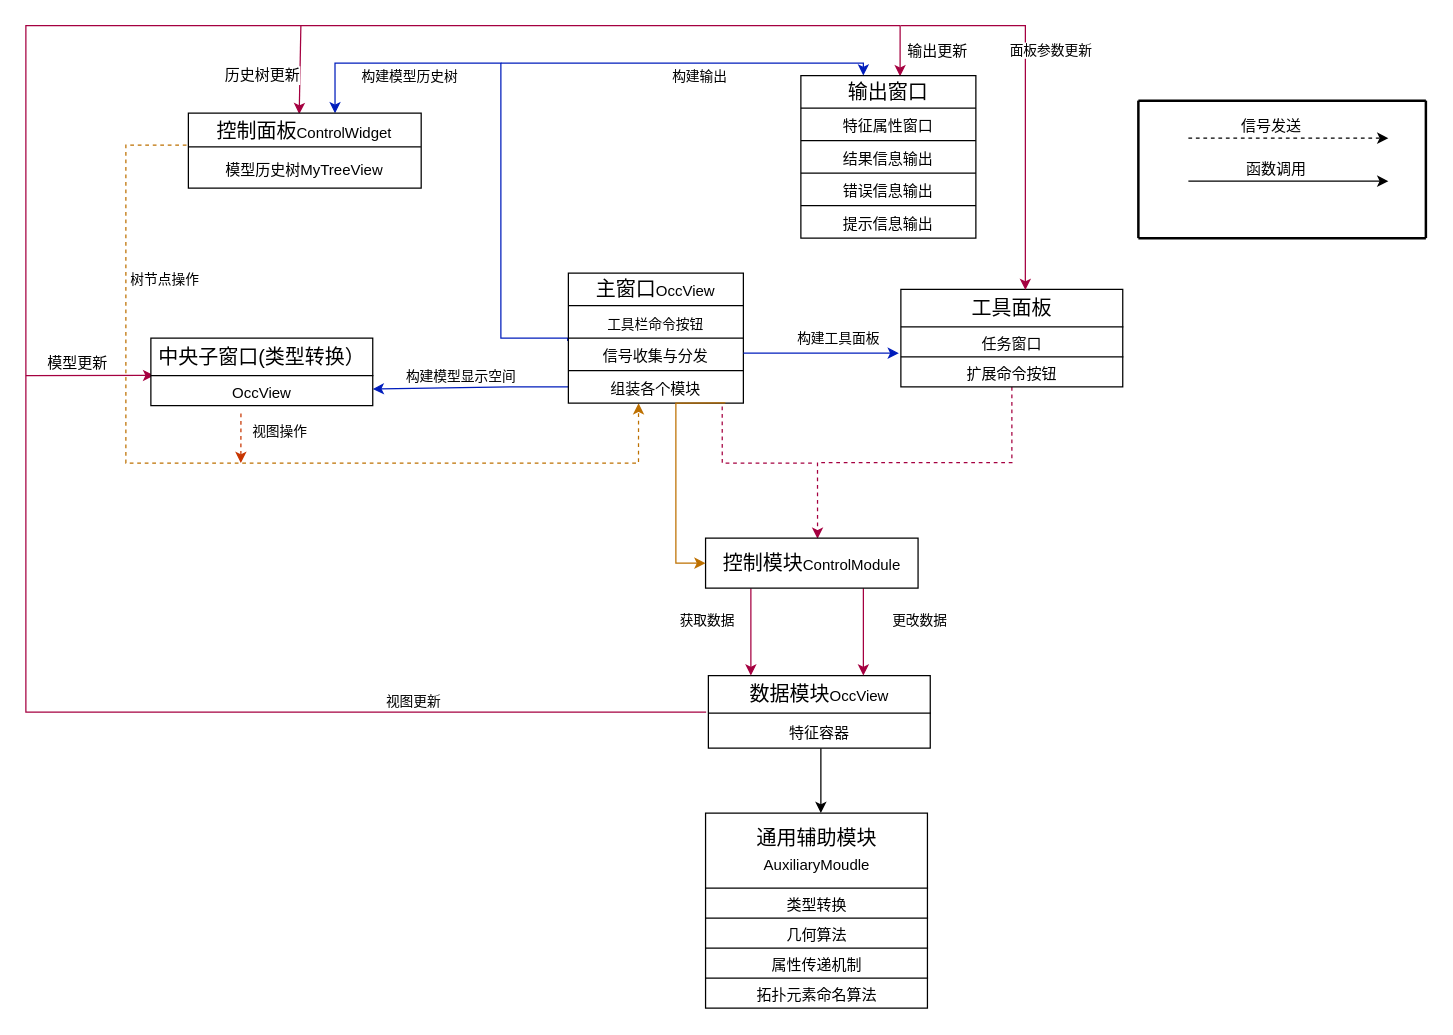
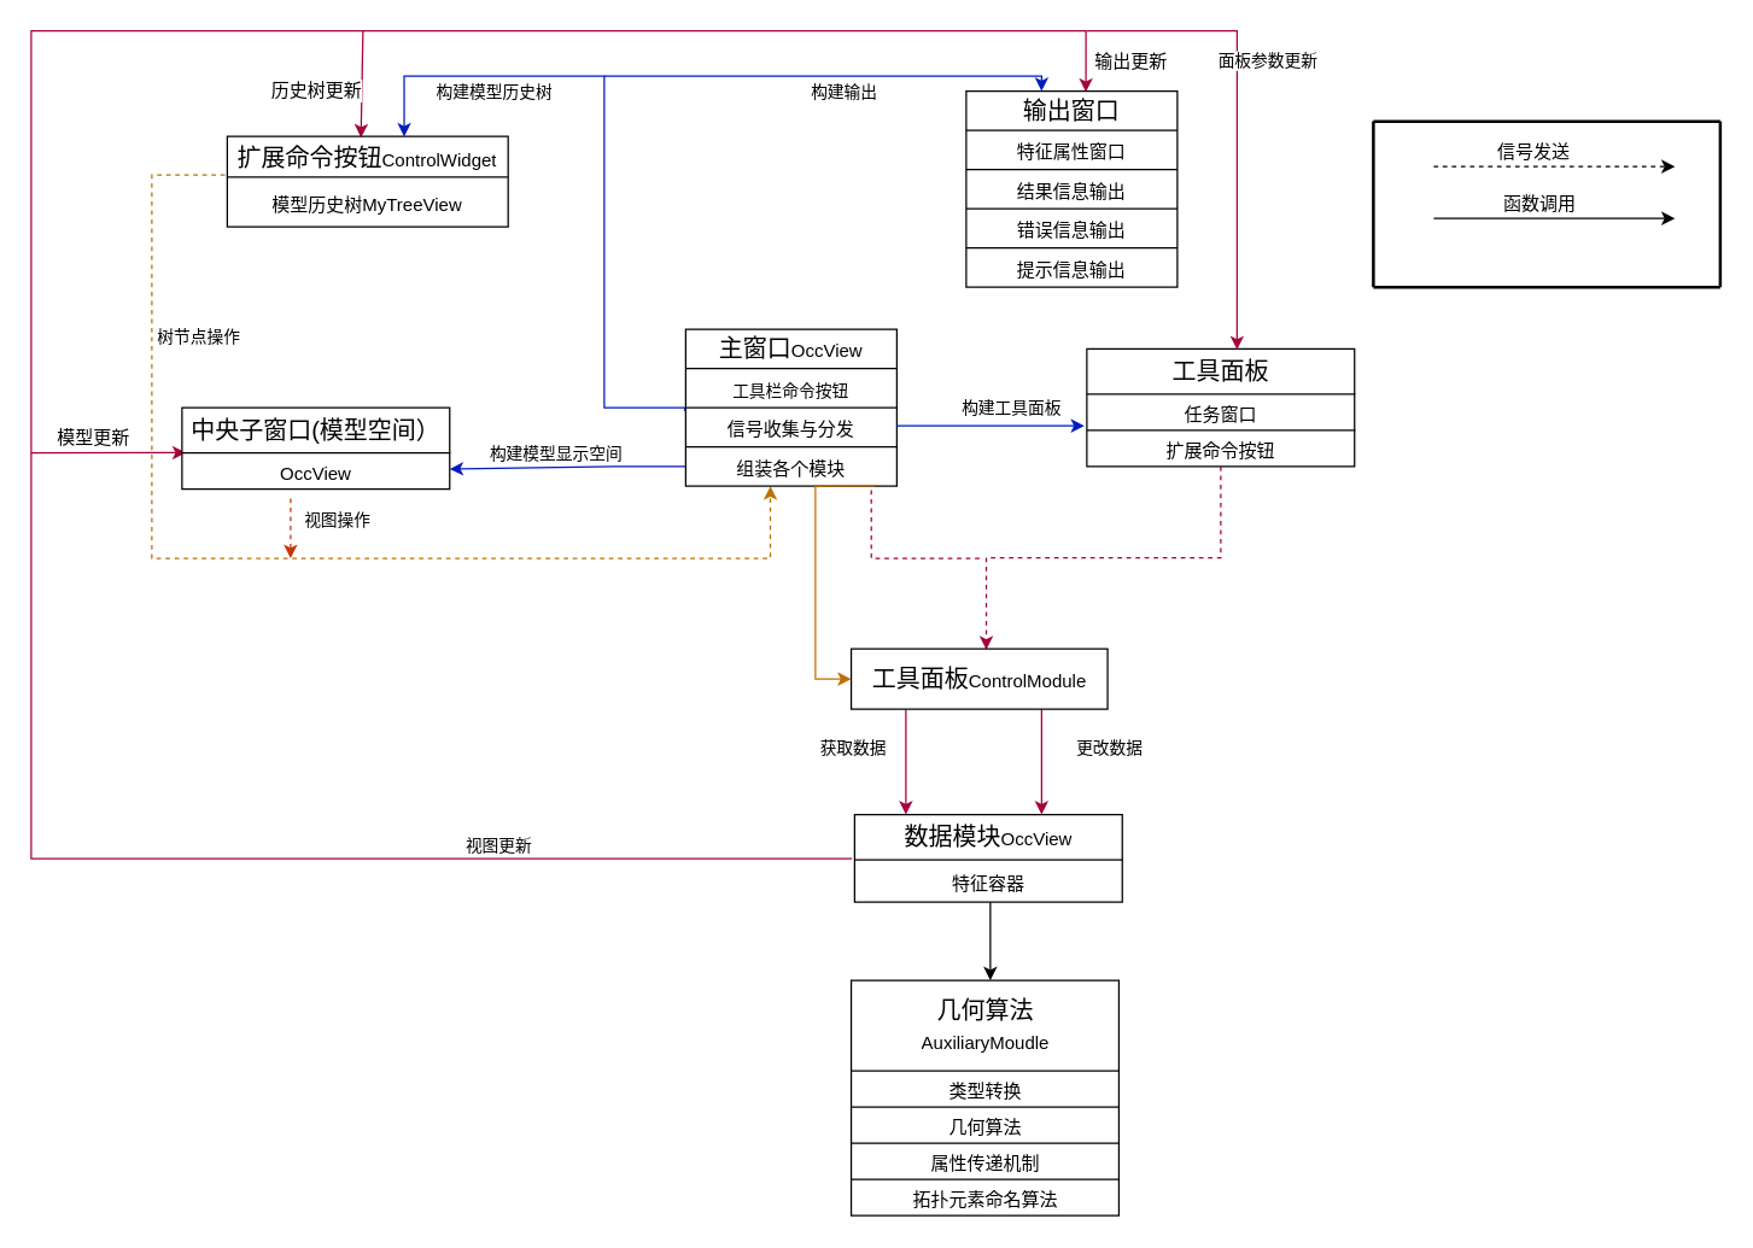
- <mxCell id="65" value="控制面板&lt;span style=&quot;font-size: 12px;&quot;&gt;ControlWidget&lt;/span&gt;" style="shape=partialRectangle;html=1;whiteSpace=wrap;connectable=0;strokeColor=inherit;overflow=hidden;fillColor=none;top=0;left=0;bottom=0;right=0;pointerEvents=1;fontSize=16;" parent="64" vertex="1"><mxGeometry width="186" height="27" as="geometry"><mxRectangle width="186" height="27" as="alternateBounds" /></mxGeometry></mxCell>
+ <mxCell id="65" value="扩展命令按钮&lt;span style=&quot;font-size: 12px;&quot;&gt;ControlWidget&lt;/span&gt;" style="shape=partialRectangle;html=1;whiteSpace=wrap;connectable=0;strokeColor=inherit;overflow=hidden;fillColor=none;top=0;left=0;bottom=0;right=0;pointerEvents=1;fontSize=16;" parent="64" vertex="1"><mxGeometry width="186" height="27" as="geometry"><mxRectangle width="186" height="27" as="alternateBounds" /></mxGeometry></mxCell>
- <mxCell id="60" value="中央子窗口(类型转换）" style="shape=partialRectangle;html=1;whiteSpace=wrap;connectable=0;strokeColor=inherit;overflow=hidden;fillColor=none;top=0;left=0;bottom=0;right=0;pointerEvents=1;fontSize=16;" parent="59" vertex="1"><mxGeometry width="178" height="30" as="geometry"><mxRectangle width="178" height="30" as="alternateBounds" /></mxGeometry></mxCell>
+ <mxCell id="60" value="中央子窗口(模型空间）" style="shape=partialRectangle;html=1;whiteSpace=wrap;connectable=0;strokeColor=inherit;overflow=hidden;fillColor=none;top=0;left=0;bottom=0;right=0;pointerEvents=1;fontSize=16;" parent="59" vertex="1"><mxGeometry width="178" height="30" as="geometry"><mxRectangle width="178" height="30" as="alternateBounds" /></mxGeometry></mxCell>
- <mxCell id="78" value="控制模块&lt;span style=&quot;font-size: 12px;&quot;&gt;ControlModule&lt;/span&gt;" style="shape=partialRectangle;html=1;whiteSpace=wrap;connectable=0;strokeColor=inherit;overflow=hidden;fillColor=none;top=0;left=0;bottom=0;right=0;pointerEvents=1;fontSize=16;" parent="77" vertex="1"><mxGeometry width="170" height="40" as="geometry"><mxRectangle width="170" height="40" as="alternateBounds" /></mxGeometry></mxCell>
+ <mxCell id="78" value="工具面板&lt;span style=&quot;font-size: 12px;&quot;&gt;ControlModule&lt;/span&gt;" style="shape=partialRectangle;html=1;whiteSpace=wrap;connectable=0;strokeColor=inherit;overflow=hidden;fillColor=none;top=0;left=0;bottom=0;right=0;pointerEvents=1;fontSize=16;" parent="77" vertex="1"><mxGeometry width="170" height="40" as="geometry"><mxRectangle width="170" height="40" as="alternateBounds" /></mxGeometry></mxCell>
- <mxCell id="41" value="通用辅助模块&lt;br style=&quot;border-color: var(--border-color); font-size: 12px;&quot;&gt;&lt;span style=&quot;font-size: 12px;&quot;&gt;AuxiliaryMoudle&lt;/span&gt;" style="shape=partialRectangle;html=1;whiteSpace=wrap;connectable=0;strokeColor=inherit;overflow=hidden;fillColor=none;top=0;left=0;bottom=0;right=0;pointerEvents=1;fontSize=16;" parent="40" vertex="1"><mxGeometry width="178" height="60" as="geometry"><mxRectangle width="178" height="60" as="alternateBounds" /></mxGeometry></mxCell>
+ <mxCell id="41" value="几何算法&lt;br style=&quot;border-color: var(--border-color); font-size: 12px;&quot;&gt;&lt;span style=&quot;font-size: 12px;&quot;&gt;AuxiliaryMoudle&lt;/span&gt;" style="shape=partialRectangle;html=1;whiteSpace=wrap;connectable=0;strokeColor=inherit;overflow=hidden;fillColor=none;top=0;left=0;bottom=0;right=0;pointerEvents=1;fontSize=16;" parent="40" vertex="1"><mxGeometry width="178" height="60" as="geometry"><mxRectangle width="178" height="60" as="alternateBounds" /></mxGeometry></mxCell>
